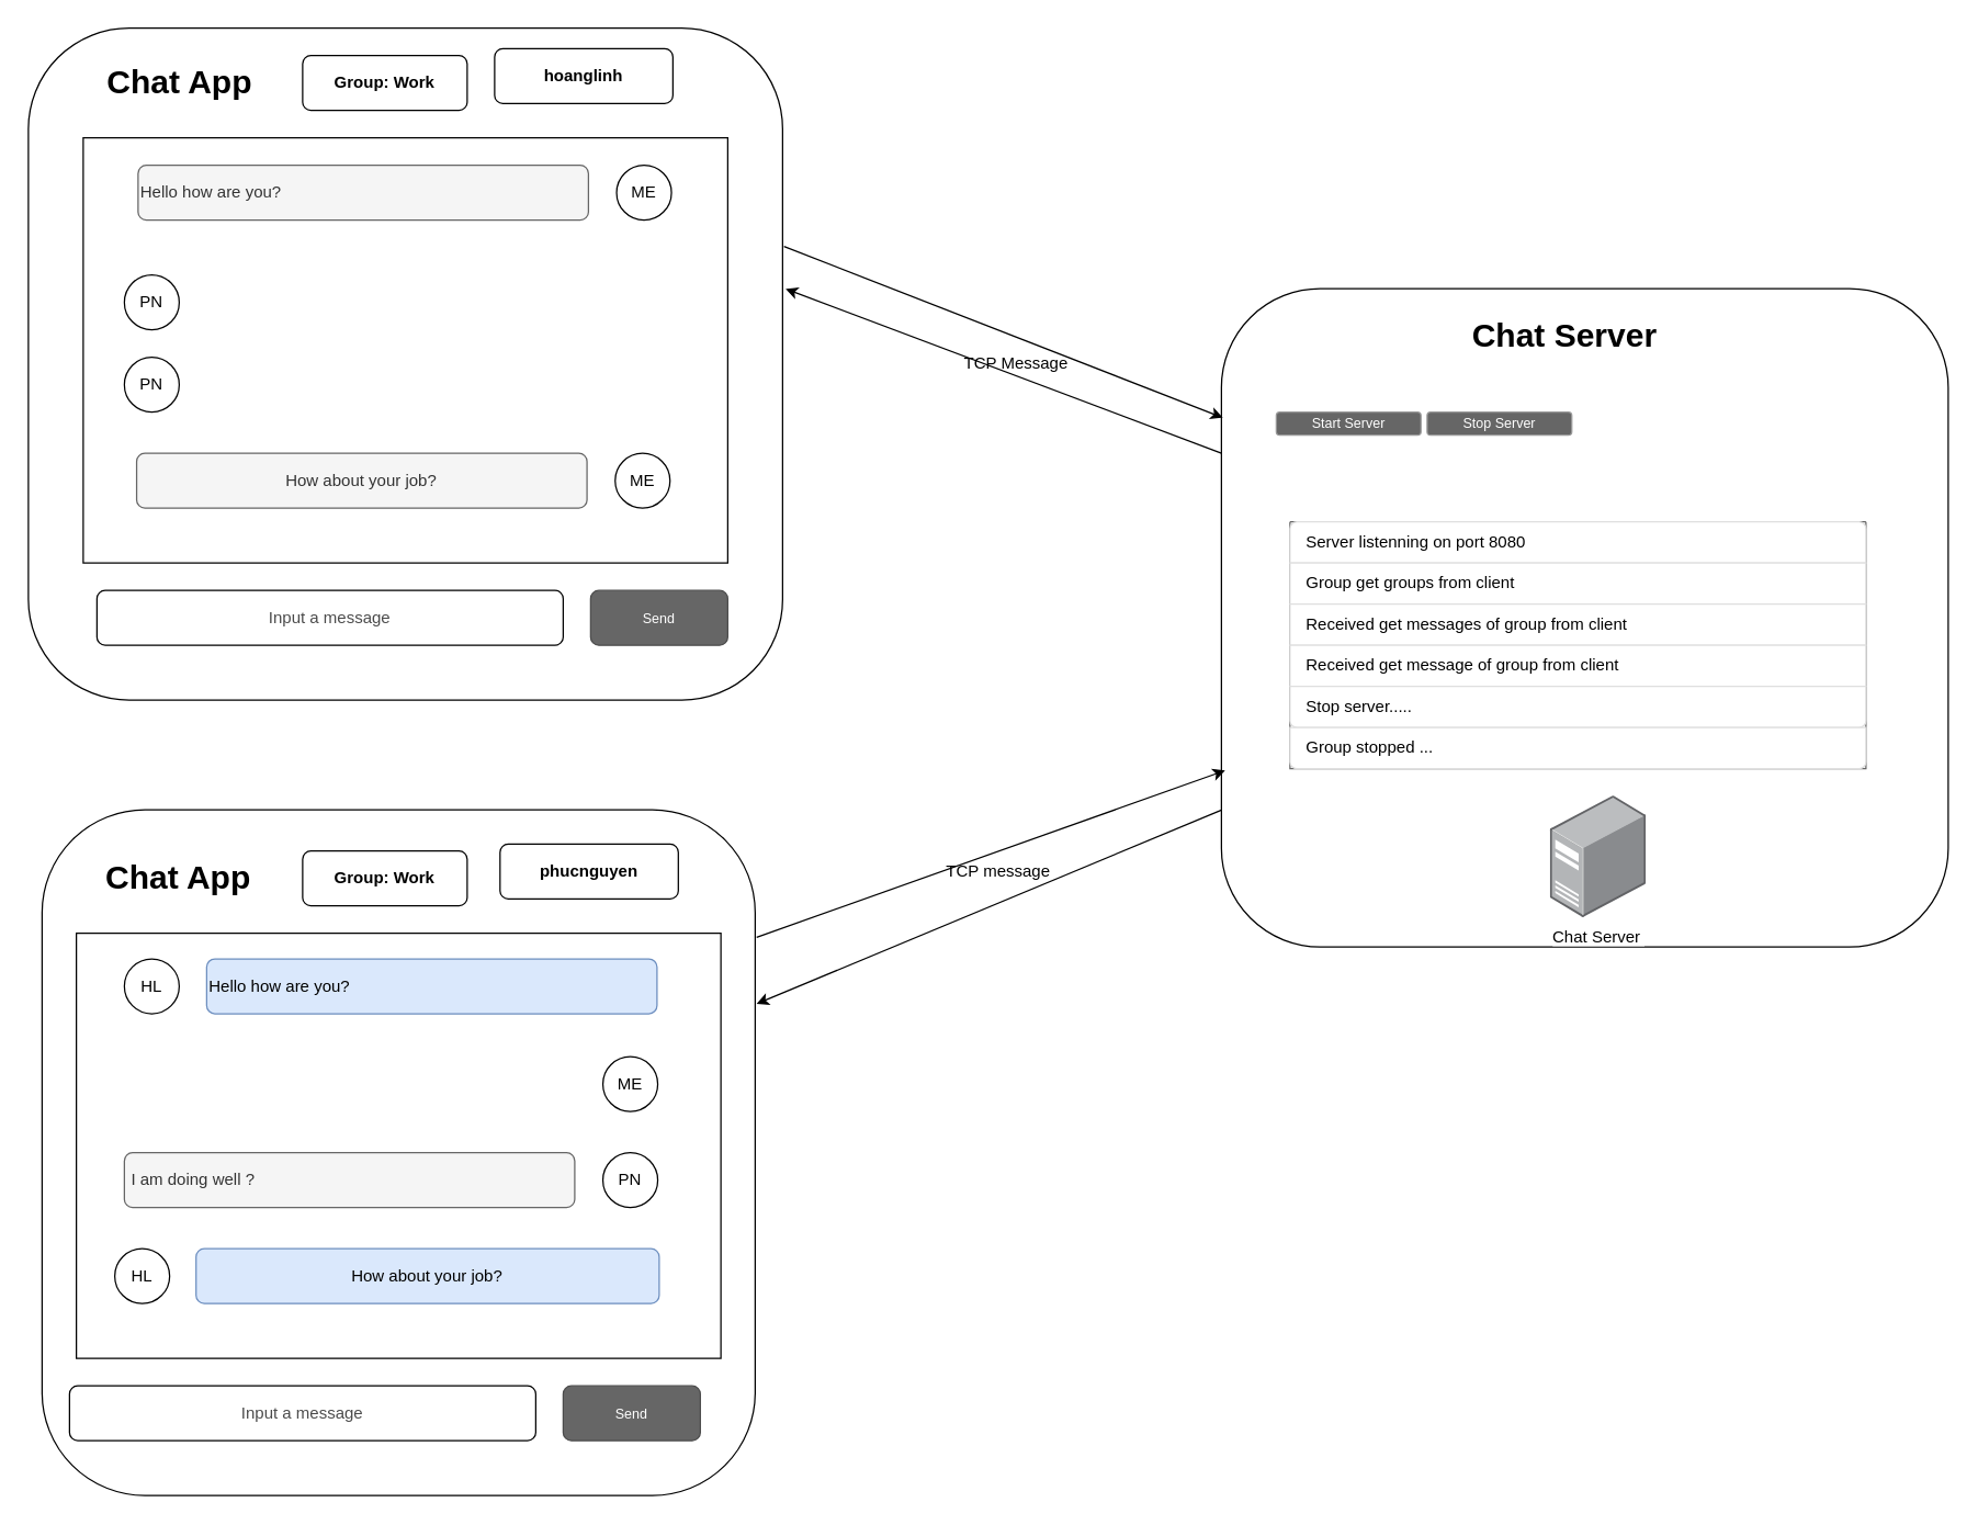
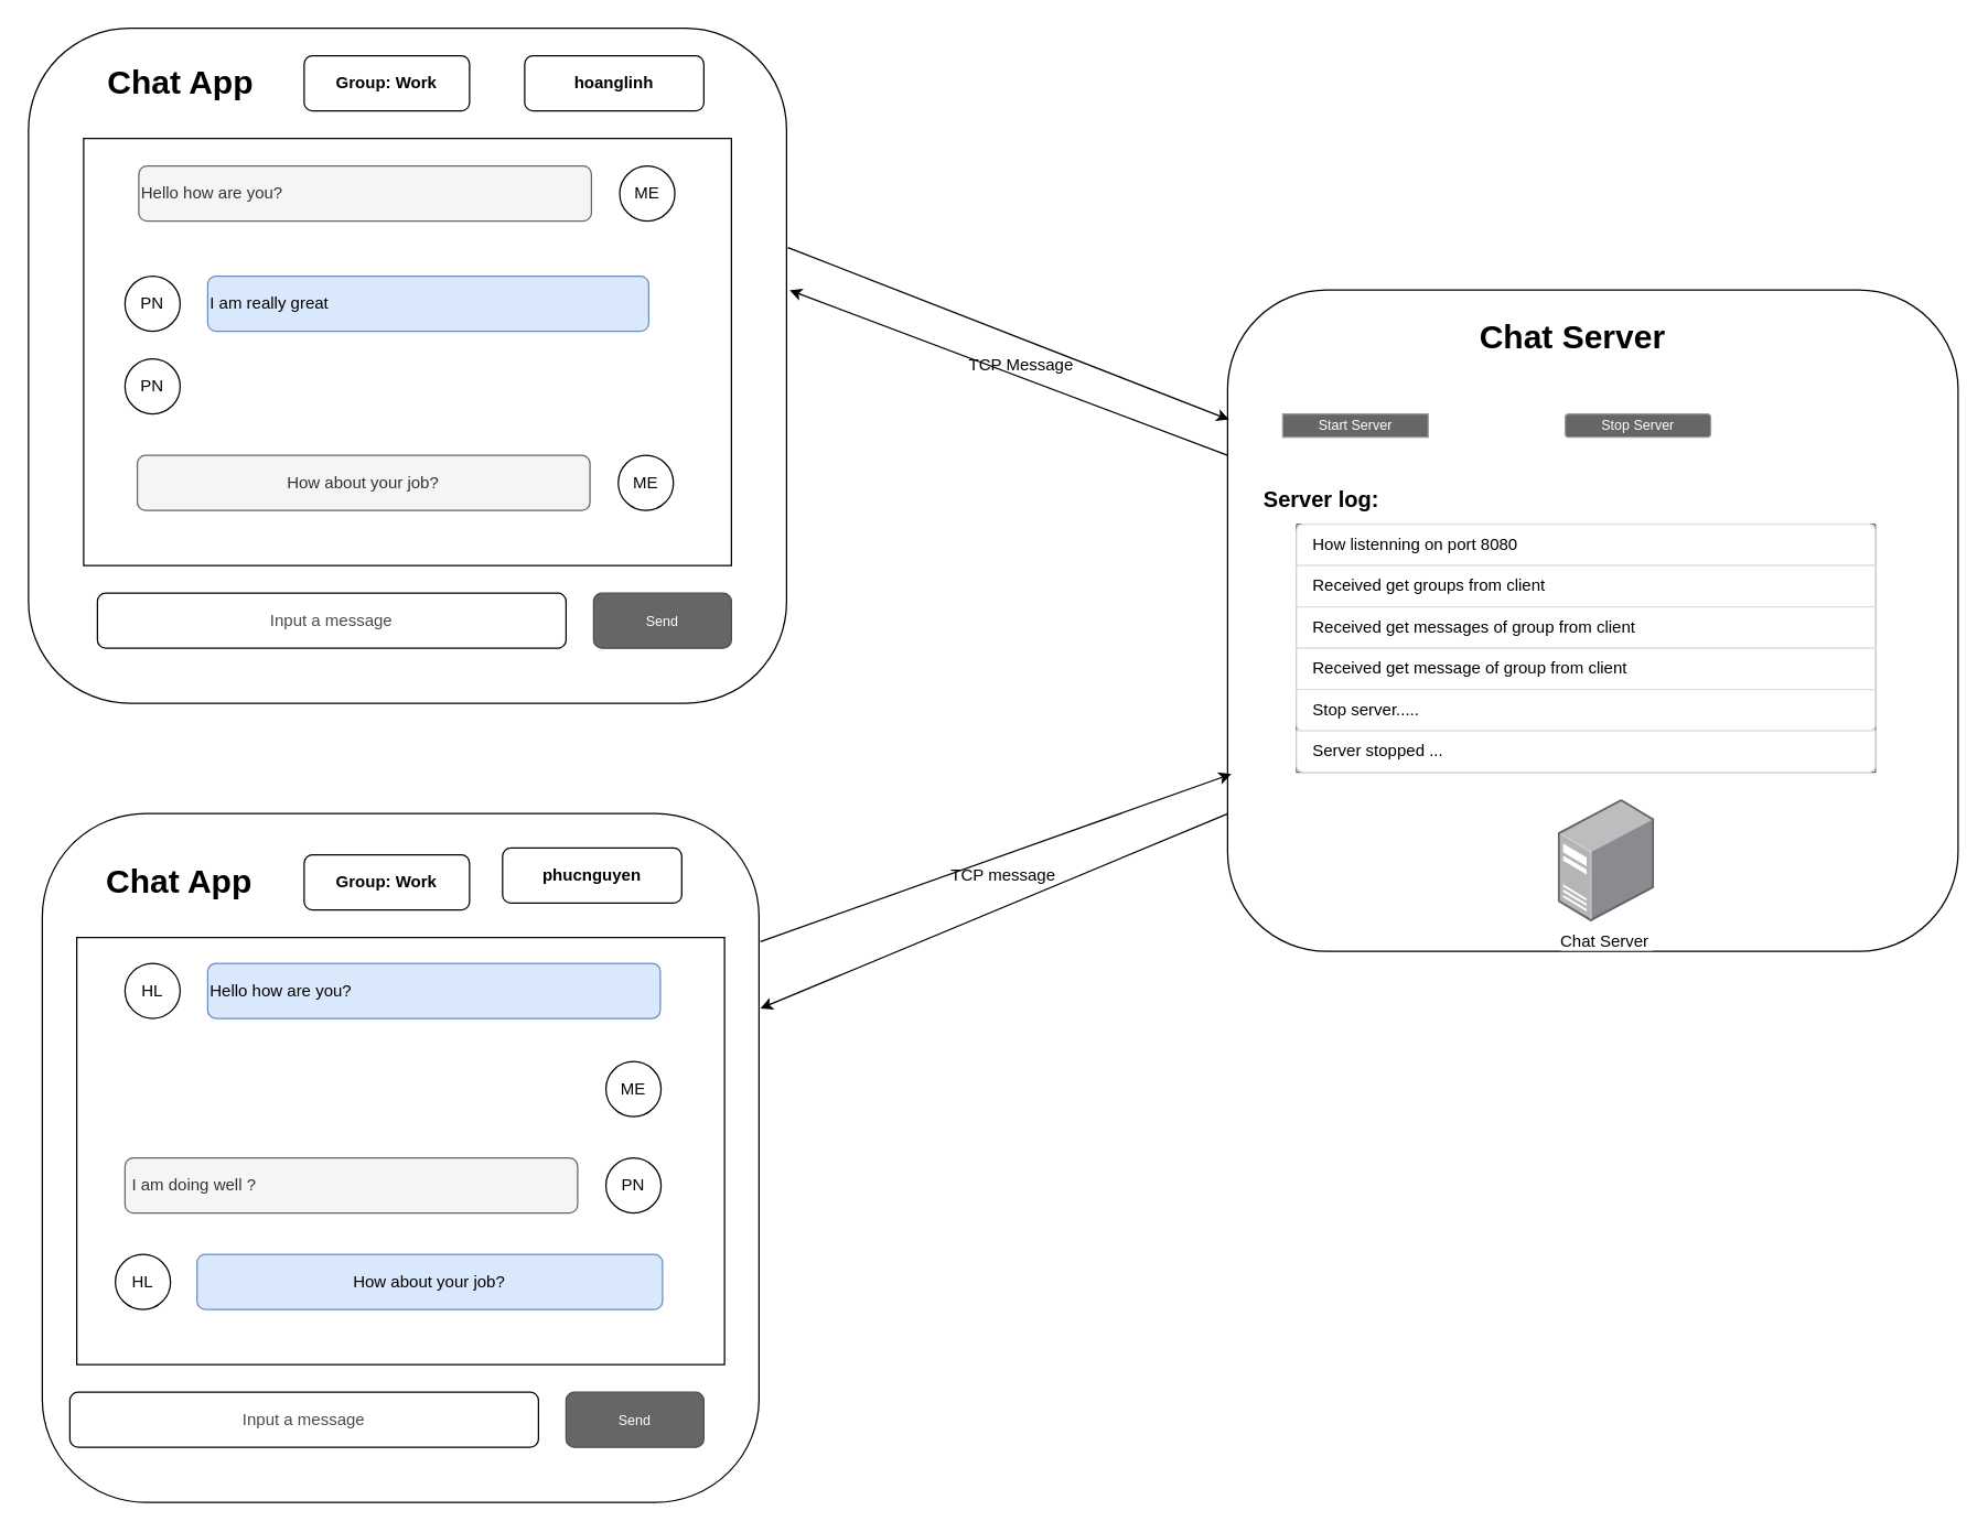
- <mxCell id="32" value="hoanglinh" style="rounded=1;whiteSpace=wrap;html=1;fontStyle=1" parent="1" vertex="1"><mxGeometry x="360" y="35" width="130" height="40" as="geometry" /></mxCell>
+ <mxCell id="32" value="hoanglinh" style="rounded=1;whiteSpace=wrap;html=1;fontStyle=1" parent="1" vertex="1"><mxGeometry x="380" y="40" width="130" height="40" as="geometry" /></mxCell>
+ <mxCell id="5" value="I am really great" style="rounded=1;whiteSpace=wrap;html=1;align=left;fillColor=#dae8fc;strokeColor=#6c8ebf;" parent="4" vertex="1"><mxGeometry x="60" width="320" height="40" as="geometry" /></mxCell>
- <mxCell id="21" value="Start Server" style="rounded=1;html=1;shadow=0;dashed=0;whiteSpace=wrap;fontSize=10;fillColor=#666666;align=center;strokeColor=#999999;fontColor=#ffffff;" parent="18" vertex="1"><mxGeometry x="40" y="90" width="105.5" height="16.88" as="geometry" /></mxCell>
+ <mxCell id="21" value="Start Server" style="html=1;shadow=0;dashed=0;whiteSpace=wrap;fontSize=10;fillColor=#666666;align=center;strokeColor=#999999;fontColor=#ffffff;rounded=0;" parent="18" vertex="1"><mxGeometry x="40" y="90" width="105.5" height="16.88" as="geometry" /></mxCell>
- <mxCell id="22" value="Stop Server" style="rounded=1;html=1;shadow=0;dashed=0;whiteSpace=wrap;fontSize=10;fillColor=#666666;align=center;strokeColor=#999999;fontColor=#ffffff;" parent="18" vertex="1"><mxGeometry x="150" y="90" width="105.5" height="16.88" as="geometry" /></mxCell>
+ <mxCell id="22" value="Stop Server" style="rounded=1;html=1;shadow=0;dashed=0;whiteSpace=wrap;fontSize=10;fillColor=#666666;align=center;strokeColor=#999999;fontColor=#ffffff;" parent="18" vertex="1"><mxGeometry x="245" y="90" width="105.5" height="16.88" as="geometry" /></mxCell>
+ <mxCell id="23" value="&lt;font style=&quot;font-size: 16px;&quot;&gt;Server log:&amp;nbsp;&lt;/font&gt;" style="text;strokeColor=none;fillColor=none;html=1;fontSize=24;fontStyle=1;verticalAlign=middle;align=center;" parent="18" vertex="1"><mxGeometry x="20" y="130" width="100" height="40" as="geometry" /></mxCell>
- <mxCell id="25" value="Server listenning on port 8080" style="text;strokeColor=#DFDFDF;fillColor=#FFFFFF;align=left;verticalAlign=middle;spacingLeft=10;spacingRight=10;overflow=hidden;points=[[0,0.5],[1,0.5]];portConstraint=eastwest;rotatable=0;whiteSpace=wrap;html=1;shape=mxgraph.bootstrap.topButton;rSize=5;fontColor=#000000;" parent="24" vertex="1"><mxGeometry width="420" height="30" as="geometry" /></mxCell>
+ <mxCell id="25" value="How listenning on port 8080" style="text;strokeColor=#DFDFDF;fillColor=#FFFFFF;align=left;verticalAlign=middle;spacingLeft=10;spacingRight=10;overflow=hidden;points=[[0,0.5],[1,0.5]];portConstraint=eastwest;rotatable=0;whiteSpace=wrap;html=1;shape=mxgraph.bootstrap.topButton;rSize=5;fontColor=#000000;" parent="24" vertex="1"><mxGeometry width="420" height="30" as="geometry" /></mxCell>
- <mxCell id="26" value="Group get groups from client&amp;nbsp;" style="text;strokeColor=#DFDFDF;fillColor=#FFFFFF;align=left;verticalAlign=middle;spacingLeft=10;spacingRight=10;overflow=hidden;points=[[0,0.5],[1,0.5]];portConstraint=eastwest;rotatable=0;whiteSpace=wrap;html=1;rSize=5;fontColor=#000000;" parent="24" vertex="1"><mxGeometry y="30" width="420" height="30" as="geometry" /></mxCell>
+ <mxCell id="26" value="Received get groups from client&amp;nbsp;" style="text;strokeColor=#DFDFDF;fillColor=#FFFFFF;align=left;verticalAlign=middle;spacingLeft=10;spacingRight=10;overflow=hidden;points=[[0,0.5],[1,0.5]];portConstraint=eastwest;rotatable=0;whiteSpace=wrap;html=1;rSize=5;fontColor=#000000;" parent="24" vertex="1"><mxGeometry y="30" width="420" height="30" as="geometry" /></mxCell>
- <mxCell id="30" value="Group stopped ...&amp;nbsp;" style="text;strokeColor=#DFDFDF;fillColor=#FFFFFF;align=left;verticalAlign=middle;spacingLeft=10;spacingRight=10;overflow=hidden;points=[[0,0.5],[1,0.5]];portConstraint=eastwest;rotatable=0;whiteSpace=wrap;html=1;shape=mxgraph.bootstrap.bottomButton;rSize=5;fontColor=#000000;" parent="24" vertex="1"><mxGeometry y="150" width="420" height="30" as="geometry" /></mxCell>
+ <mxCell id="30" value="Server stopped ...&amp;nbsp;" style="text;strokeColor=#DFDFDF;fillColor=#FFFFFF;align=left;verticalAlign=middle;spacingLeft=10;spacingRight=10;overflow=hidden;points=[[0,0.5],[1,0.5]];portConstraint=eastwest;rotatable=0;whiteSpace=wrap;html=1;shape=mxgraph.bootstrap.bottomButton;rSize=5;fontColor=#000000;" parent="24" vertex="1"><mxGeometry y="150" width="420" height="30" as="geometry" /></mxCell>
